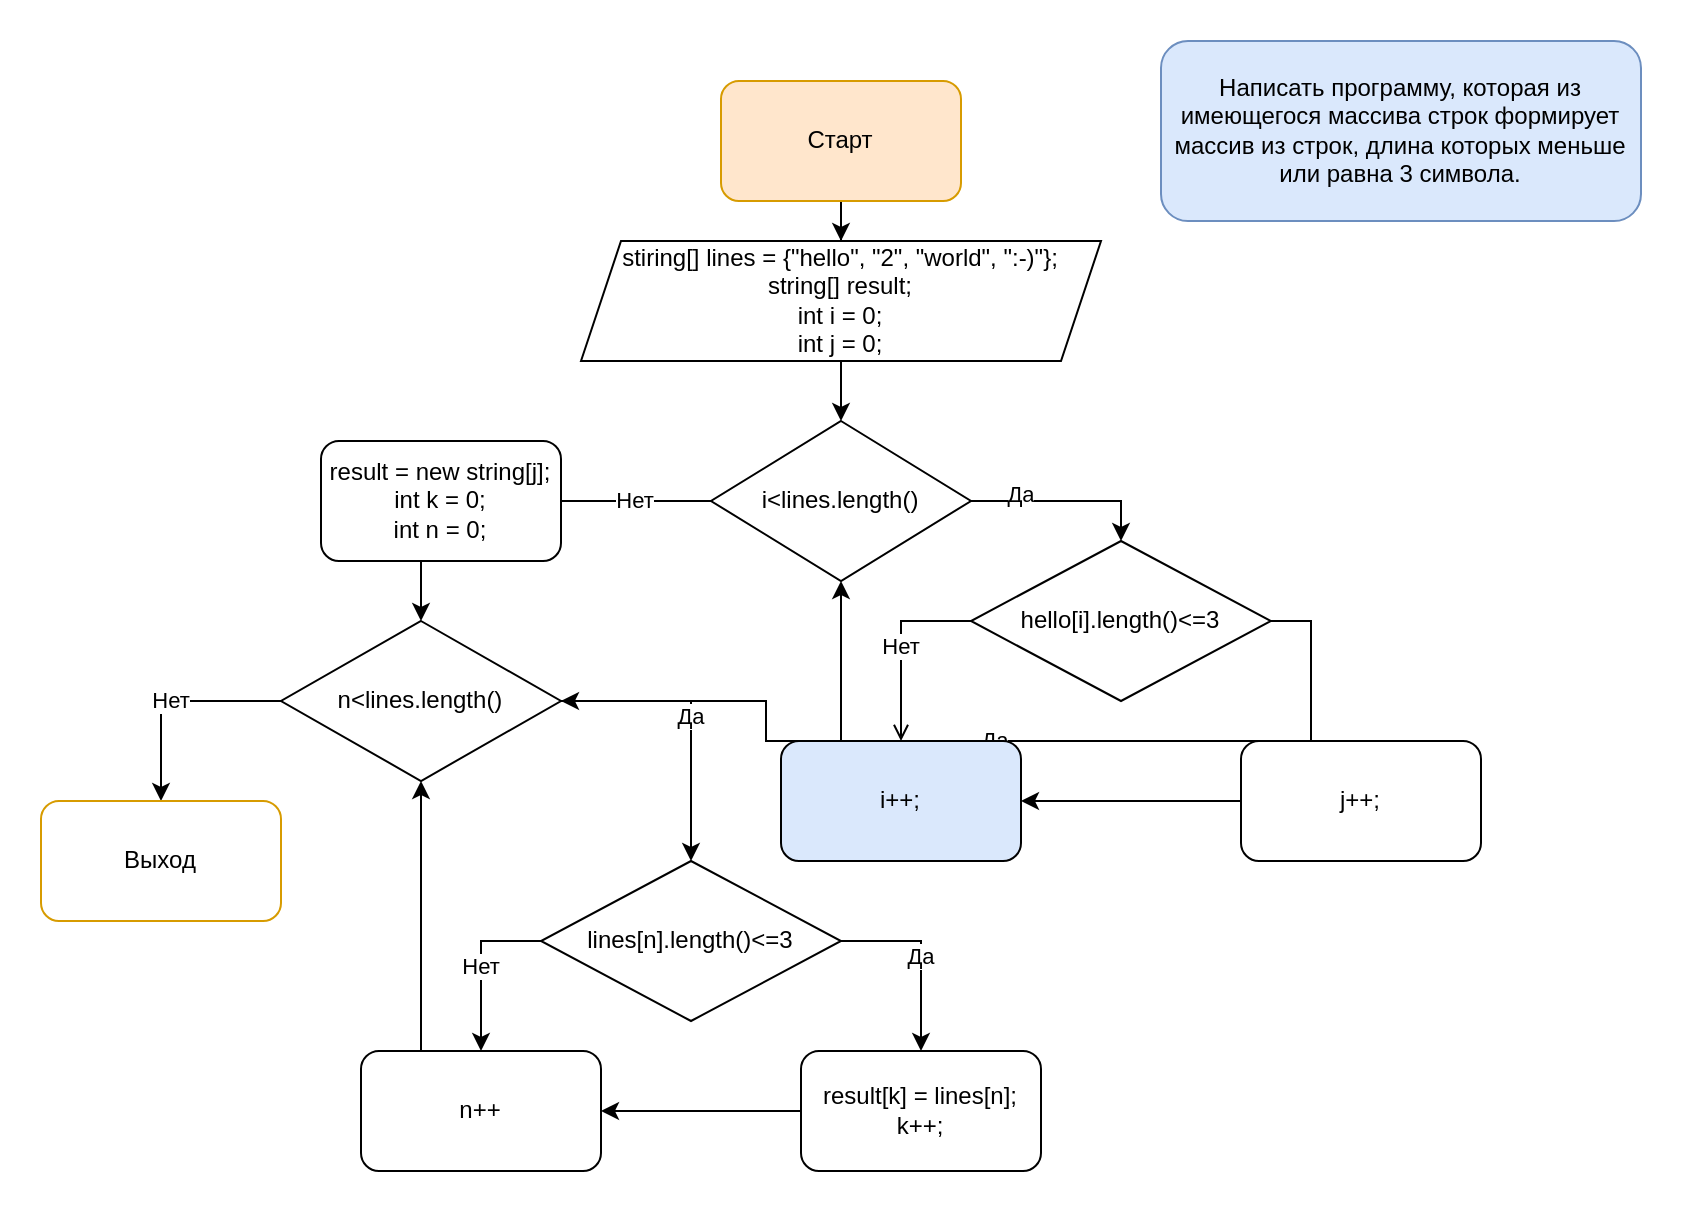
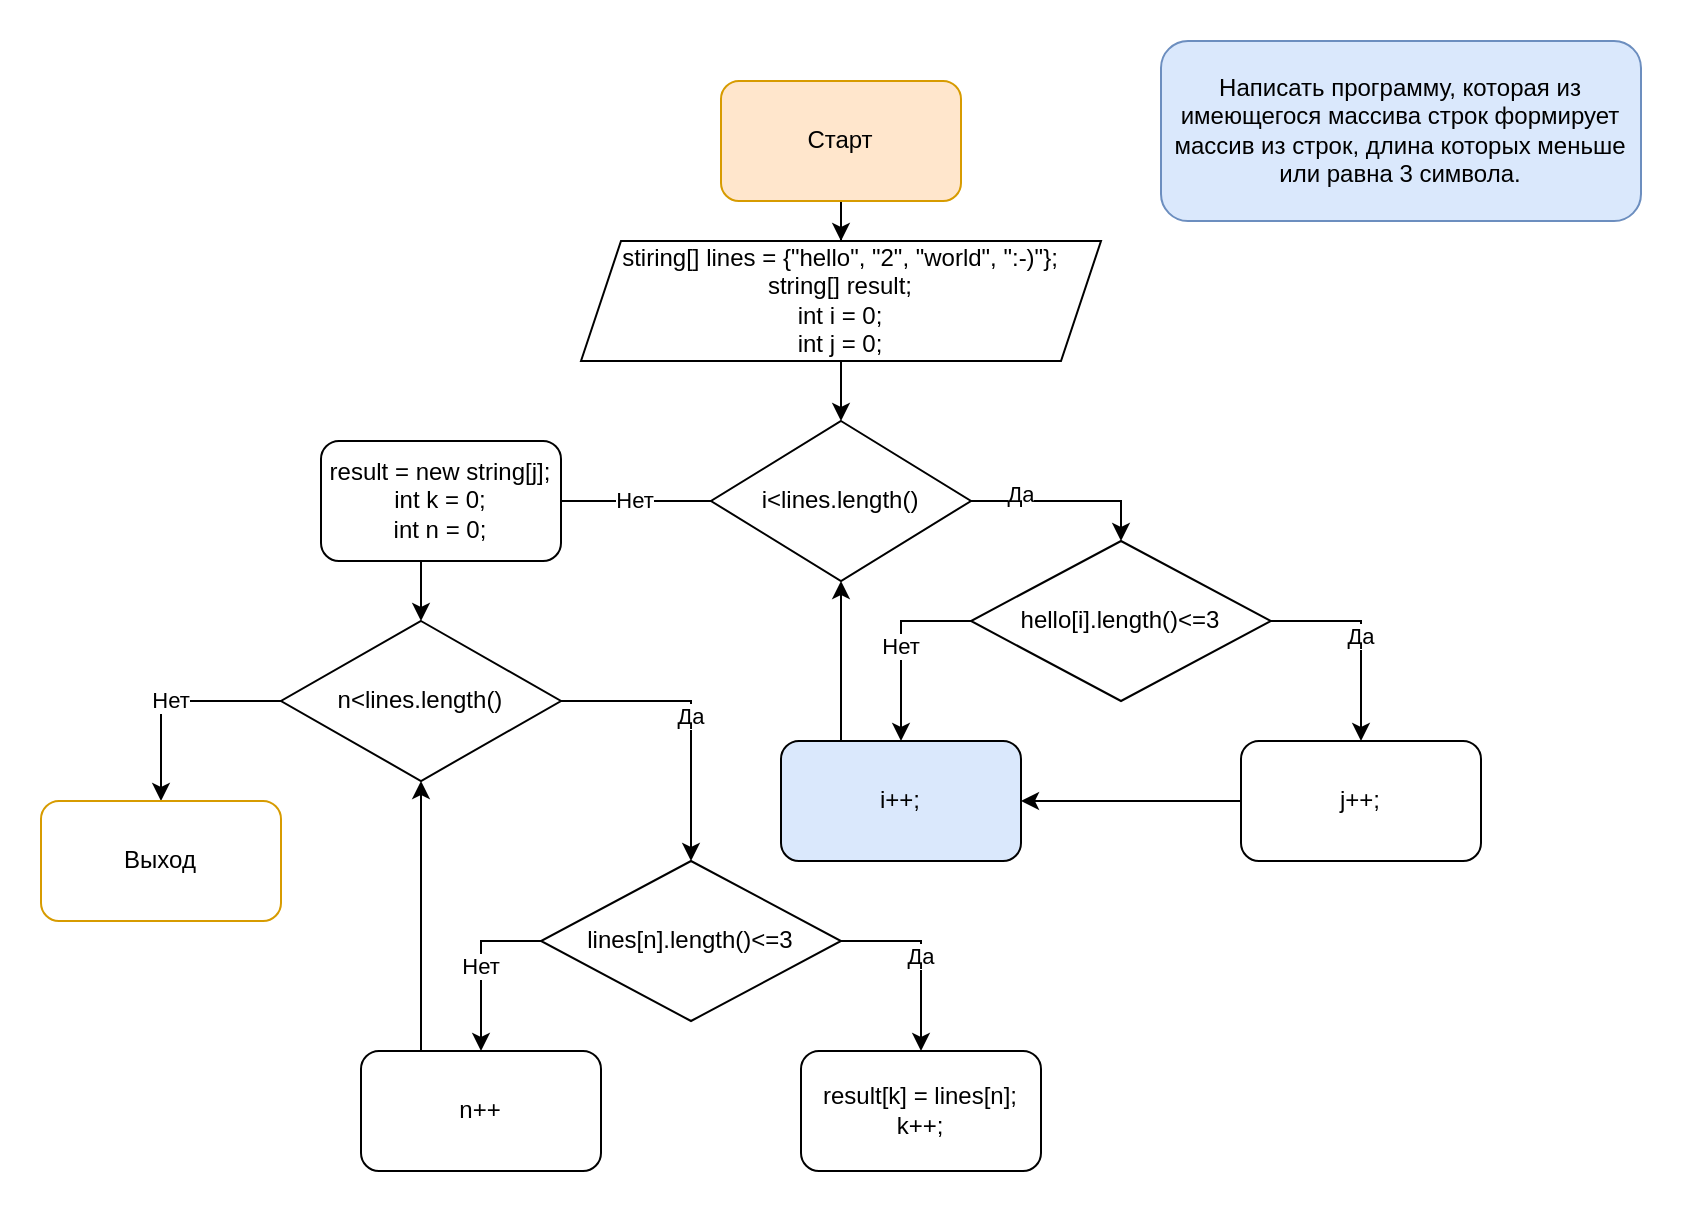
- <mxCell id="11" value="Нет" style="edgeStyle=orthogonalEdgeStyle;rounded=0;orthogonalLoop=1;jettySize=auto;html=1;exitX=0;exitY=0.5;exitDx=0;exitDy=0;entryX=0.5;entryY=0;entryDx=0;entryDy=0;endArrow=open;" parent="1" source="12" target="16" edge="1"><mxGeometry relative="1" as="geometry" /></mxCell>
+ <mxCell id="11" value="Нет" style="edgeStyle=orthogonalEdgeStyle;rounded=0;orthogonalLoop=1;jettySize=auto;html=1;exitX=0;exitY=0.5;exitDx=0;exitDy=0;entryX=0.5;entryY=0;entryDx=0;entryDy=0;" parent="1" source="12" target="16" edge="1"><mxGeometry relative="1" as="geometry" /></mxCell>
- <mxCell id="10" value="Да" style="edgeStyle=orthogonalEdgeStyle;rounded=0;orthogonalLoop=1;jettySize=auto;html=1;exitX=1;exitY=0.5;exitDx=0;exitDy=0;" parent="1" source="12" target="22" edge="1"><mxGeometry relative="1" as="geometry" /></mxCell>
+ <mxCell id="10" value="Да" style="edgeStyle=orthogonalEdgeStyle;rounded=0;orthogonalLoop=1;jettySize=auto;html=1;exitX=1;exitY=0.5;exitDx=0;exitDy=0;entryX=0.5;entryY=0;entryDx=0;entryDy=0;" parent="1" source="12" target="14" edge="1"><mxGeometry relative="1" as="geometry" /></mxCell>
- <mxCell id="23" style="edgeStyle=orthogonalEdgeStyle;rounded=0;orthogonalLoop=1;jettySize=auto;html=1;exitX=0;exitY=0.5;exitDx=0;exitDy=0;entryX=1;entryY=0.5;entryDx=0;entryDy=0;" edge="1" parent="1" source="24" target="30"><mxGeometry relative="1" as="geometry" /></mxCell>
